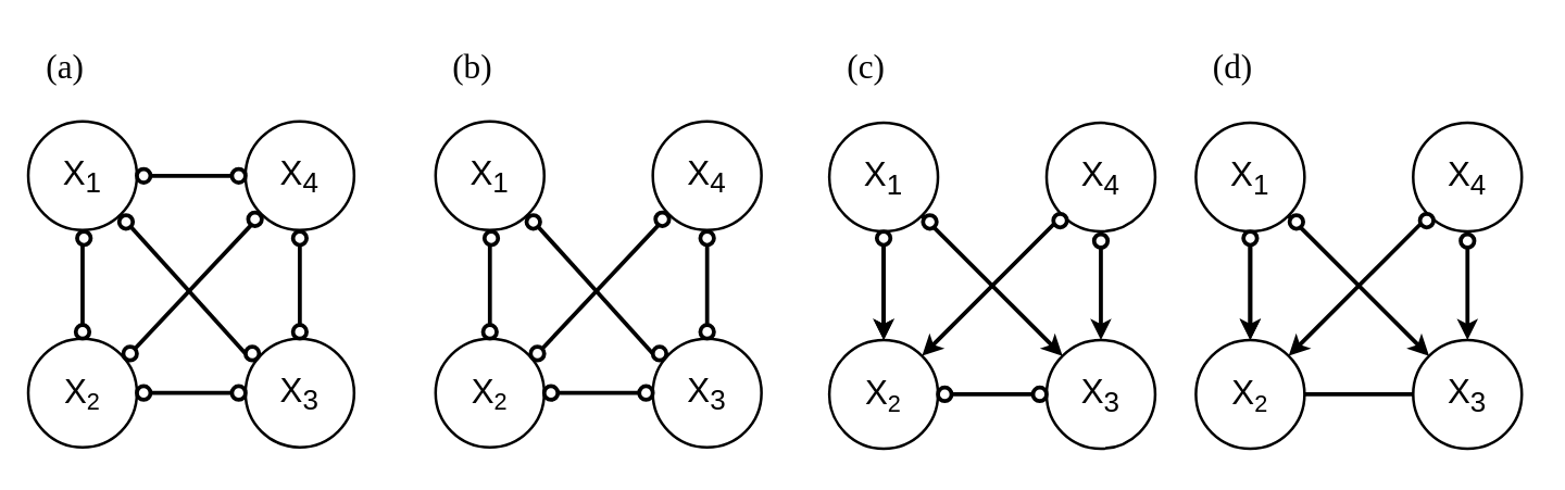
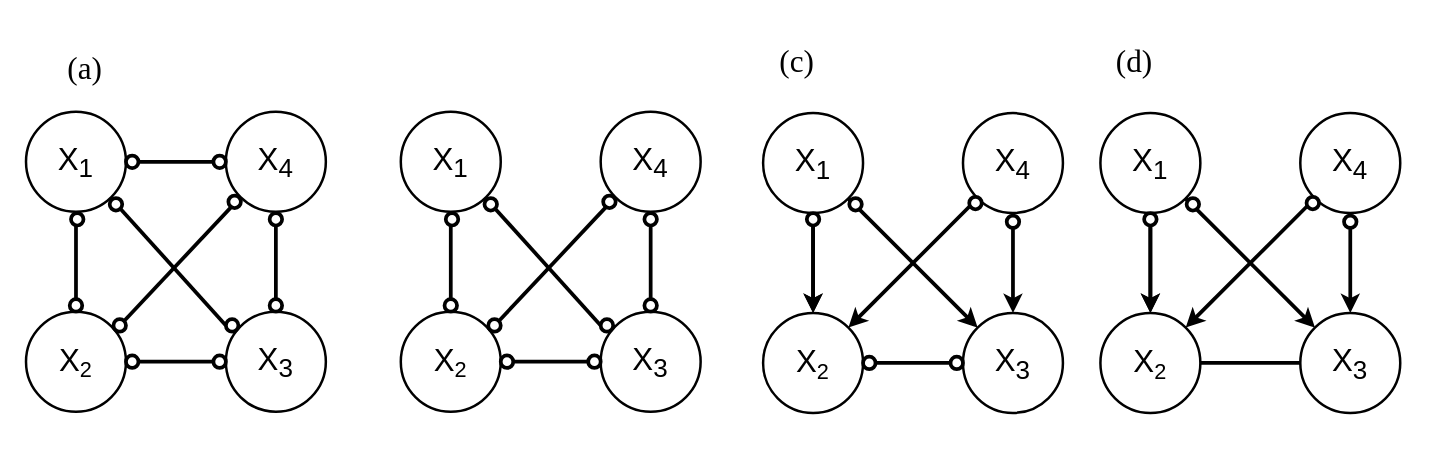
- <mxCell id="72" value="&lt;font style=&quot;font-size: 25px;&quot; face=&quot;Georgia&quot;&gt;&lt;font style=&quot;font-size: 25px;&quot;&gt;(a)&amp;nbsp;&lt;/font&gt;&lt;/font&gt;" style="text;html=1;align=center;verticalAlign=middle;resizable=0;points=[];autosize=1;strokeColor=none;fillColor=none;fontSize=25;" parent="69" vertex="1"><mxGeometry width="60" height="40" as="geometry" /></mxCell>
+ <mxCell id="72" value="&lt;font style=&quot;font-size: 25px;&quot; face=&quot;Georgia&quot;&gt;&lt;font style=&quot;font-size: 25px;&quot;&gt;(a)&amp;nbsp;&lt;/font&gt;&lt;/font&gt;" style="text;html=1;align=center;verticalAlign=middle;resizable=0;points=[];autosize=1;strokeColor=none;fillColor=none;fontSize=25;" parent="69" vertex="1"><mxGeometry x="20" y="5" width="60" height="40" as="geometry" /></mxCell>
- <mxCell id="5" value="&lt;font style=&quot;font-size: 25px;&quot; face=&quot;Georgia&quot;&gt;&lt;font style=&quot;font-size: 25px;&quot;&gt;(b)&amp;nbsp;&lt;/font&gt;&lt;/font&gt;" style="text;html=1;align=center;verticalAlign=middle;resizable=0;points=[];autosize=1;strokeColor=none;fillColor=none;fontSize=25;" parent="2" vertex="1"><mxGeometry width="60" height="40" as="geometry" /></mxCell>
